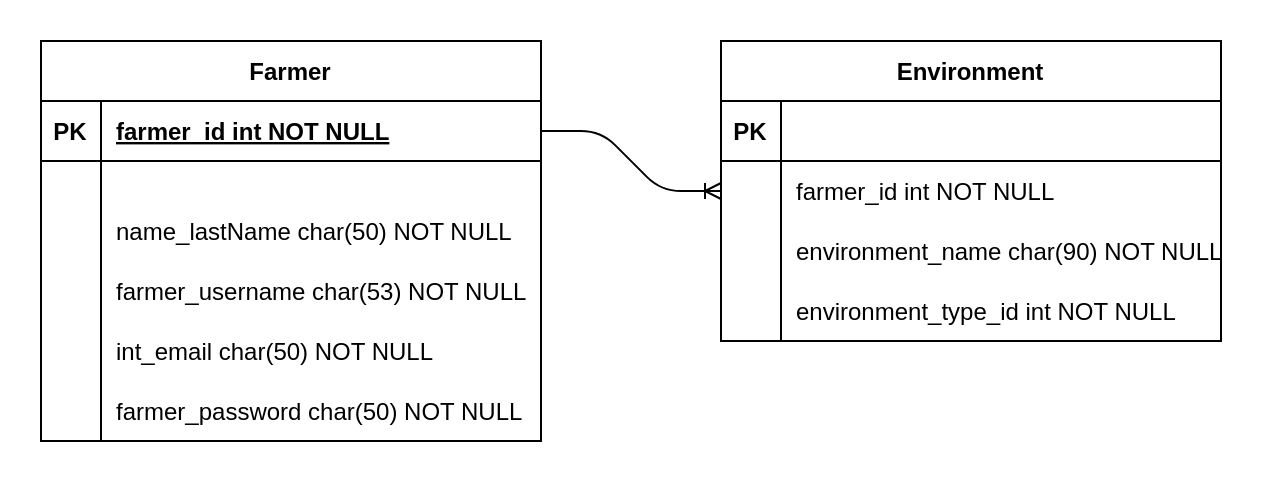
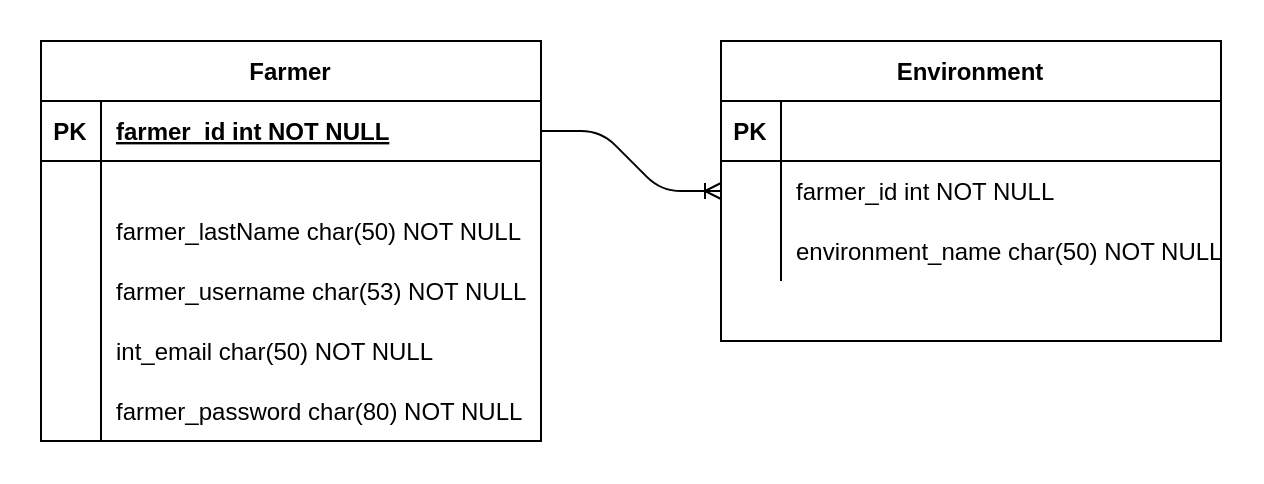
- <mxCell id="21" value="name_lastName char(50) NOT NULL" style="shape=partialRectangle;connectable=0;fillColor=none;top=0;left=0;bottom=0;right=0;align=left;spacingLeft=6;overflow=hidden;" vertex="1" parent="19"><mxGeometry x="30" width="220" height="30" as="geometry" /></mxCell>
+ <mxCell id="21" value="farmer_lastName char(50) NOT NULL" style="shape=partialRectangle;connectable=0;fillColor=none;top=0;left=0;bottom=0;right=0;align=left;spacingLeft=6;overflow=hidden;" vertex="1" parent="19"><mxGeometry x="30" width="220" height="30" as="geometry" /></mxCell>
- <mxCell id="9" value="environment_name char(90) NOT NULL" style="shape=partialRectangle;overflow=hidden;connectable=0;fillColor=none;top=0;left=0;bottom=0;right=0;align=left;spacingLeft=6;" vertex="1" parent="7"><mxGeometry x="30" width="220" height="30" as="geometry" /></mxCell>
+ <mxCell id="9" value="environment_name char(50) NOT NULL" style="shape=partialRectangle;overflow=hidden;connectable=0;fillColor=none;top=0;left=0;bottom=0;right=0;align=left;spacingLeft=6;" vertex="1" parent="7"><mxGeometry x="30" width="220" height="30" as="geometry" /></mxCell>
- <mxCell id="12" value="environment_type_id int NOT NULL" style="shape=partialRectangle;connectable=0;fillColor=none;top=0;left=0;bottom=0;right=0;align=left;spacingLeft=6;overflow=hidden;" vertex="1" parent="10"><mxGeometry x="30" width="220" height="30" as="geometry" /></mxCell>
- <mxCell id="30" value="farmer_password char(50) NOT NULL" style="shape=partialRectangle;connectable=0;fillColor=none;top=0;left=0;bottom=0;right=0;align=left;spacingLeft=6;overflow=hidden;" vertex="1" parent="28"><mxGeometry x="30" width="220" height="30" as="geometry" /></mxCell>
+ <mxCell id="30" value="farmer_password char(80) NOT NULL" style="shape=partialRectangle;connectable=0;fillColor=none;top=0;left=0;bottom=0;right=0;align=left;spacingLeft=6;overflow=hidden;" vertex="1" parent="28"><mxGeometry x="30" width="220" height="30" as="geometry" /></mxCell>
